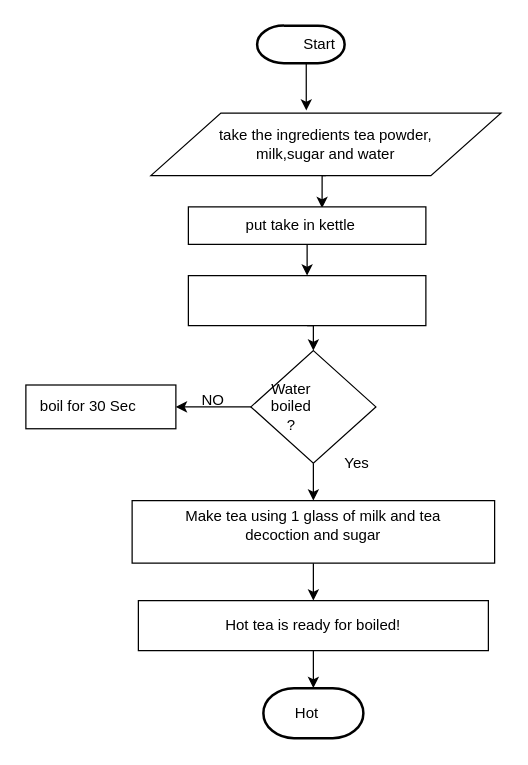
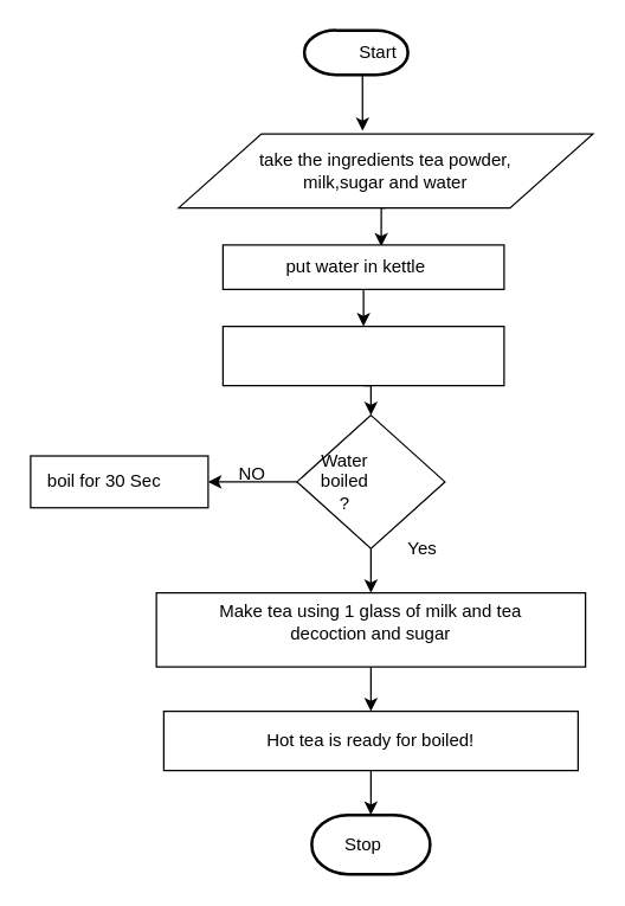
- <mxCell id="8" value="put take in kettle" style="text;html=1;strokeColor=none;fillColor=none;align=center;verticalAlign=middle;whiteSpace=wrap;rounded=0;" vertex="1" parent="1"><mxGeometry x="180" y="170" width="120" height="20" as="geometry" /></mxCell>
+ <mxCell id="8" value="put water in kettle" style="text;html=1;strokeColor=none;fillColor=none;align=center;verticalAlign=middle;whiteSpace=wrap;rounded=0;" vertex="1" parent="1"><mxGeometry x="180" y="170" width="120" height="20" as="geometry" /></mxCell>
- <mxCell id="25" value="Hot" style="text;html=1;strokeColor=none;fillColor=none;align=center;verticalAlign=middle;whiteSpace=wrap;rounded=0;" vertex="1" parent="1"><mxGeometry x="225" y="560" width="40" height="20" as="geometry" /></mxCell>
+ <mxCell id="25" value="Stop" style="text;html=1;strokeColor=none;fillColor=none;align=center;verticalAlign=middle;whiteSpace=wrap;rounded=0;" vertex="1" parent="1"><mxGeometry x="225" y="560" width="40" height="20" as="geometry" /></mxCell>
